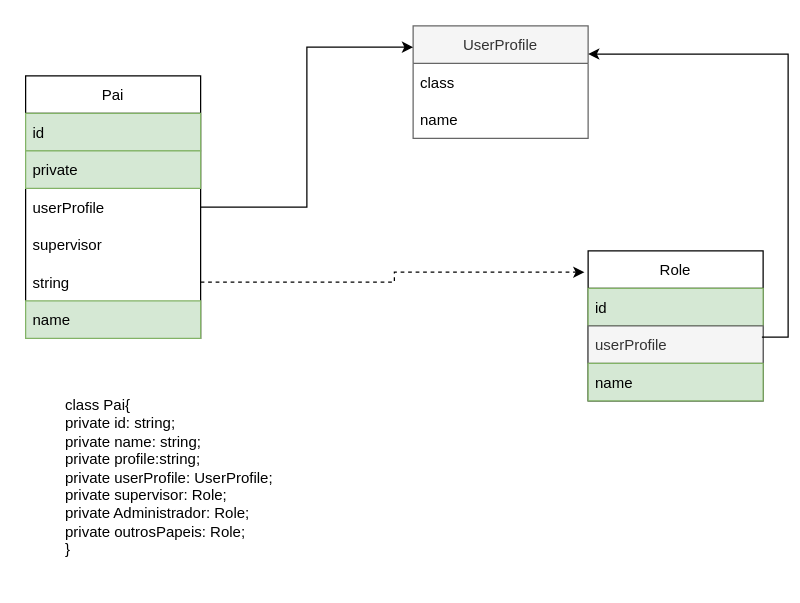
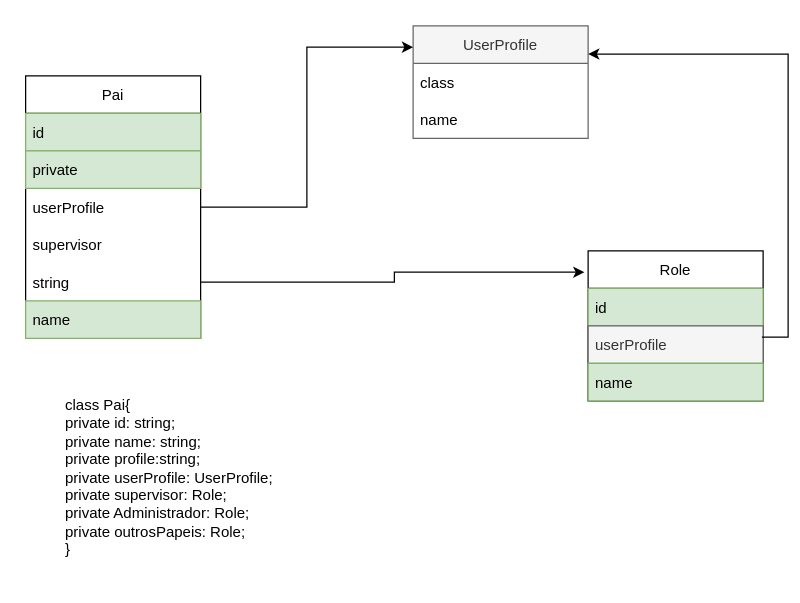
- <mxCell id="18" style="edgeStyle=orthogonalEdgeStyle;rounded=0;orthogonalLoop=1;jettySize=auto;html=1;entryX=-0.021;entryY=0.142;entryDx=0;entryDy=0;entryPerimeter=0;dashed=1;" edge="1" parent="1" source="7" target="13"><mxGeometry relative="1" as="geometry" /></mxCell>
+ <mxCell id="18" style="edgeStyle=orthogonalEdgeStyle;rounded=0;orthogonalLoop=1;jettySize=auto;html=1;entryX=-0.021;entryY=0.142;entryDx=0;entryDy=0;entryPerimeter=0;" edge="1" parent="1" source="7" target="13"><mxGeometry relative="1" as="geometry" /></mxCell>
